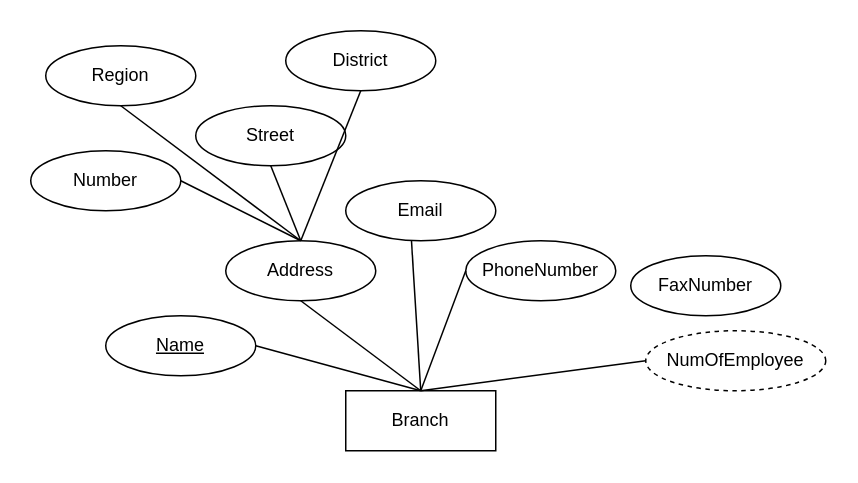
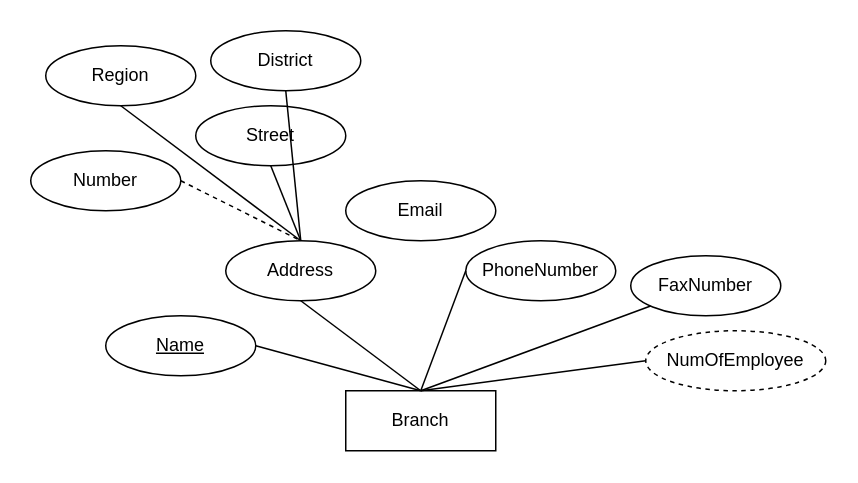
- <mxCell id="8" value="District" style="ellipse;whiteSpace=wrap;html=1;align=center;" vertex="1" parent="1"><mxGeometry x="190" y="20" width="100" height="40" as="geometry" /></mxCell>
+ <mxCell id="8" value="District" style="ellipse;whiteSpace=wrap;html=1;align=center;" vertex="1" parent="1"><mxGeometry x="140" y="20" width="100" height="40" as="geometry" /></mxCell>
- <mxCell id="12" value="" style="endArrow=none;html=1;rounded=0;entryX=0.5;entryY=0;entryDx=0;entryDy=0;exitX=1;exitY=0.5;exitDx=0;exitDy=0;" edge="1" parent="1" source="5" target="4"><mxGeometry width="50" height="50" relative="1" as="geometry"><mxPoint x="250" y="300" as="sourcePoint" /><mxPoint x="300" y="250" as="targetPoint" /></mxGeometry></mxCell>
+ <mxCell id="12" value="" style="endArrow=none;html=1;rounded=0;entryX=0.5;entryY=0;entryDx=0;entryDy=0;exitX=1;exitY=0.5;exitDx=0;exitDy=0;dashed=1;" edge="1" parent="1" source="5" target="4"><mxGeometry width="50" height="50" relative="1" as="geometry"><mxPoint x="250" y="300" as="sourcePoint" /><mxPoint x="300" y="250" as="targetPoint" /></mxGeometry></mxCell>
- <mxCell id="17" value="" style="endArrow=none;html=1;rounded=0;exitX=0.5;exitY=0;exitDx=0;exitDy=0;entryX=0.438;entryY=0.995;entryDx=0;entryDy=0;entryPerimeter=0;" edge="1" parent="1" source="2" target="15"><mxGeometry width="50" height="50" relative="1" as="geometry"><mxPoint x="350" y="300" as="sourcePoint" /><mxPoint x="400" y="250" as="targetPoint" /></mxGeometry></mxCell>
+ <mxCell id="17" value="" style="endArrow=none;html=1;rounded=0;exitX=0.5;exitY=0;exitDx=0;exitDy=0;" edge="1" parent="1" source="2" target="7"><mxGeometry width="50" height="50" relative="1" as="geometry"><mxPoint x="350" y="300" as="sourcePoint" /><mxPoint x="400" y="250" as="targetPoint" /></mxGeometry></mxCell>
